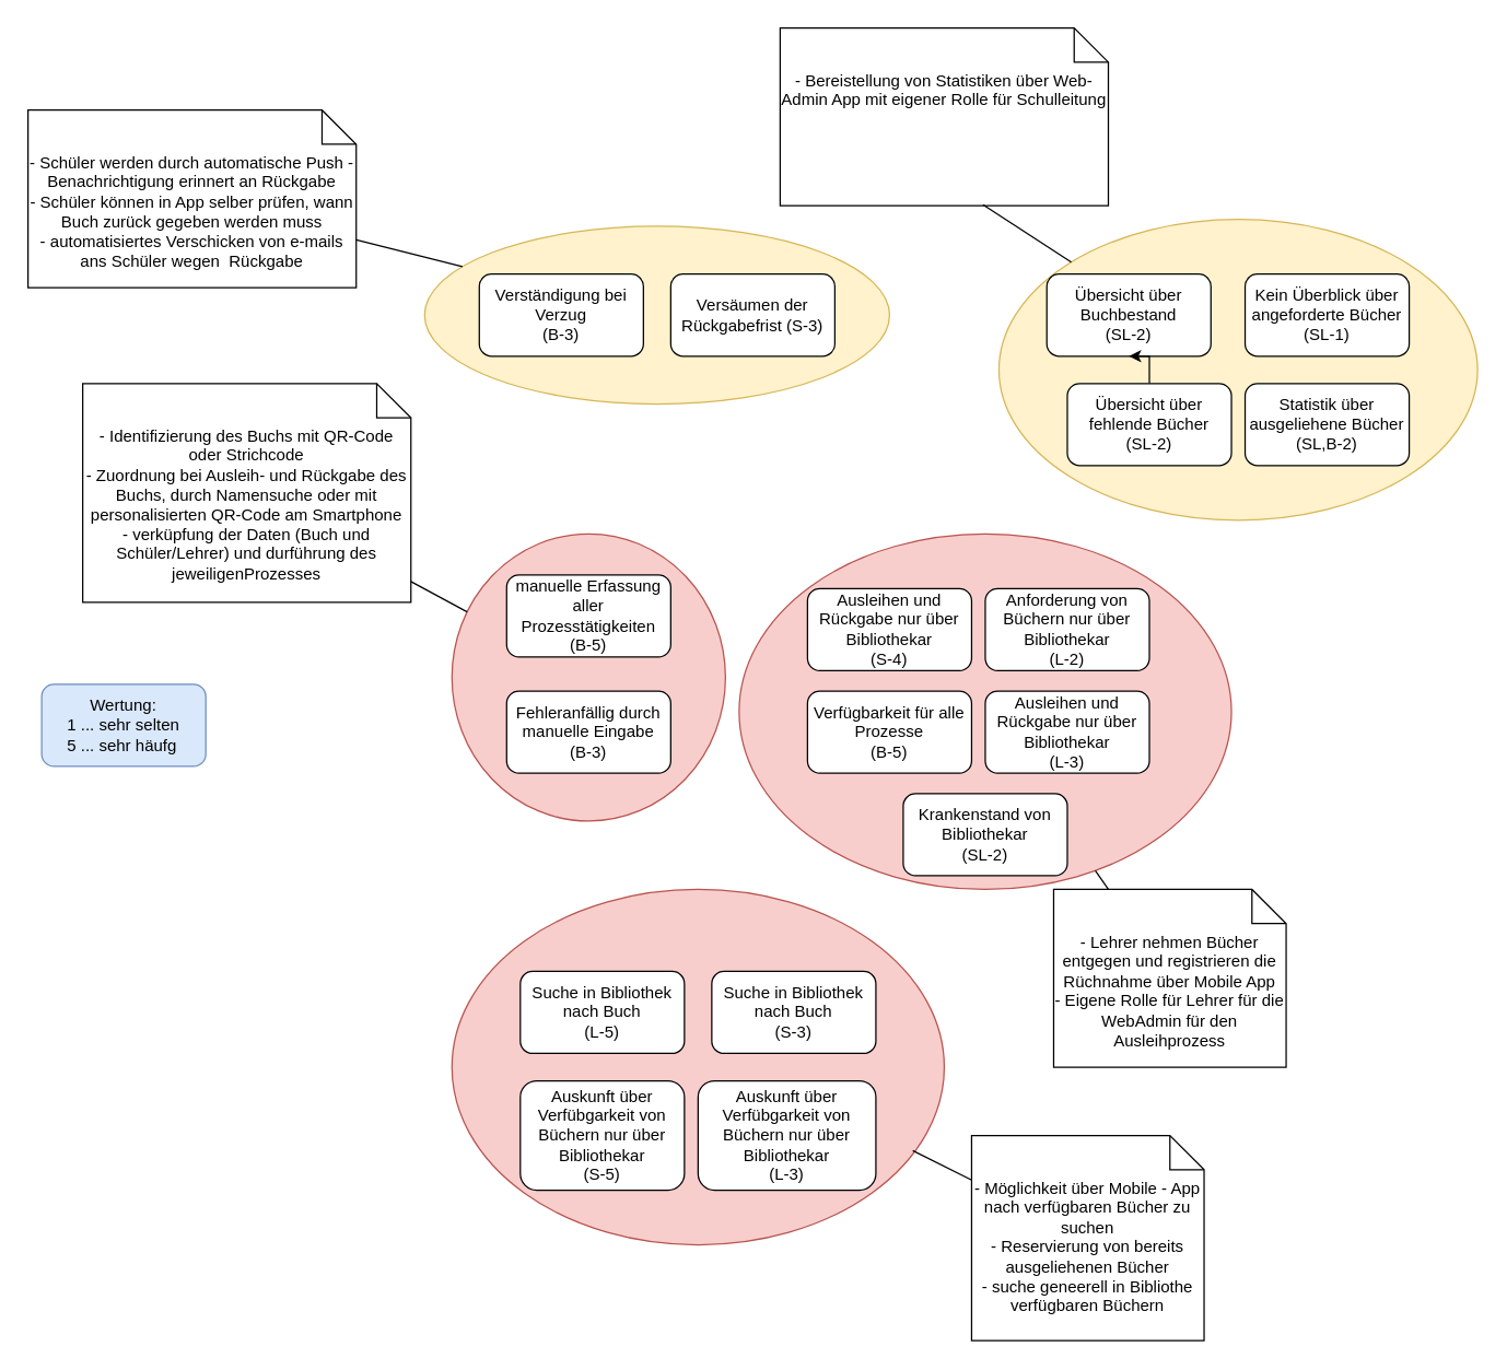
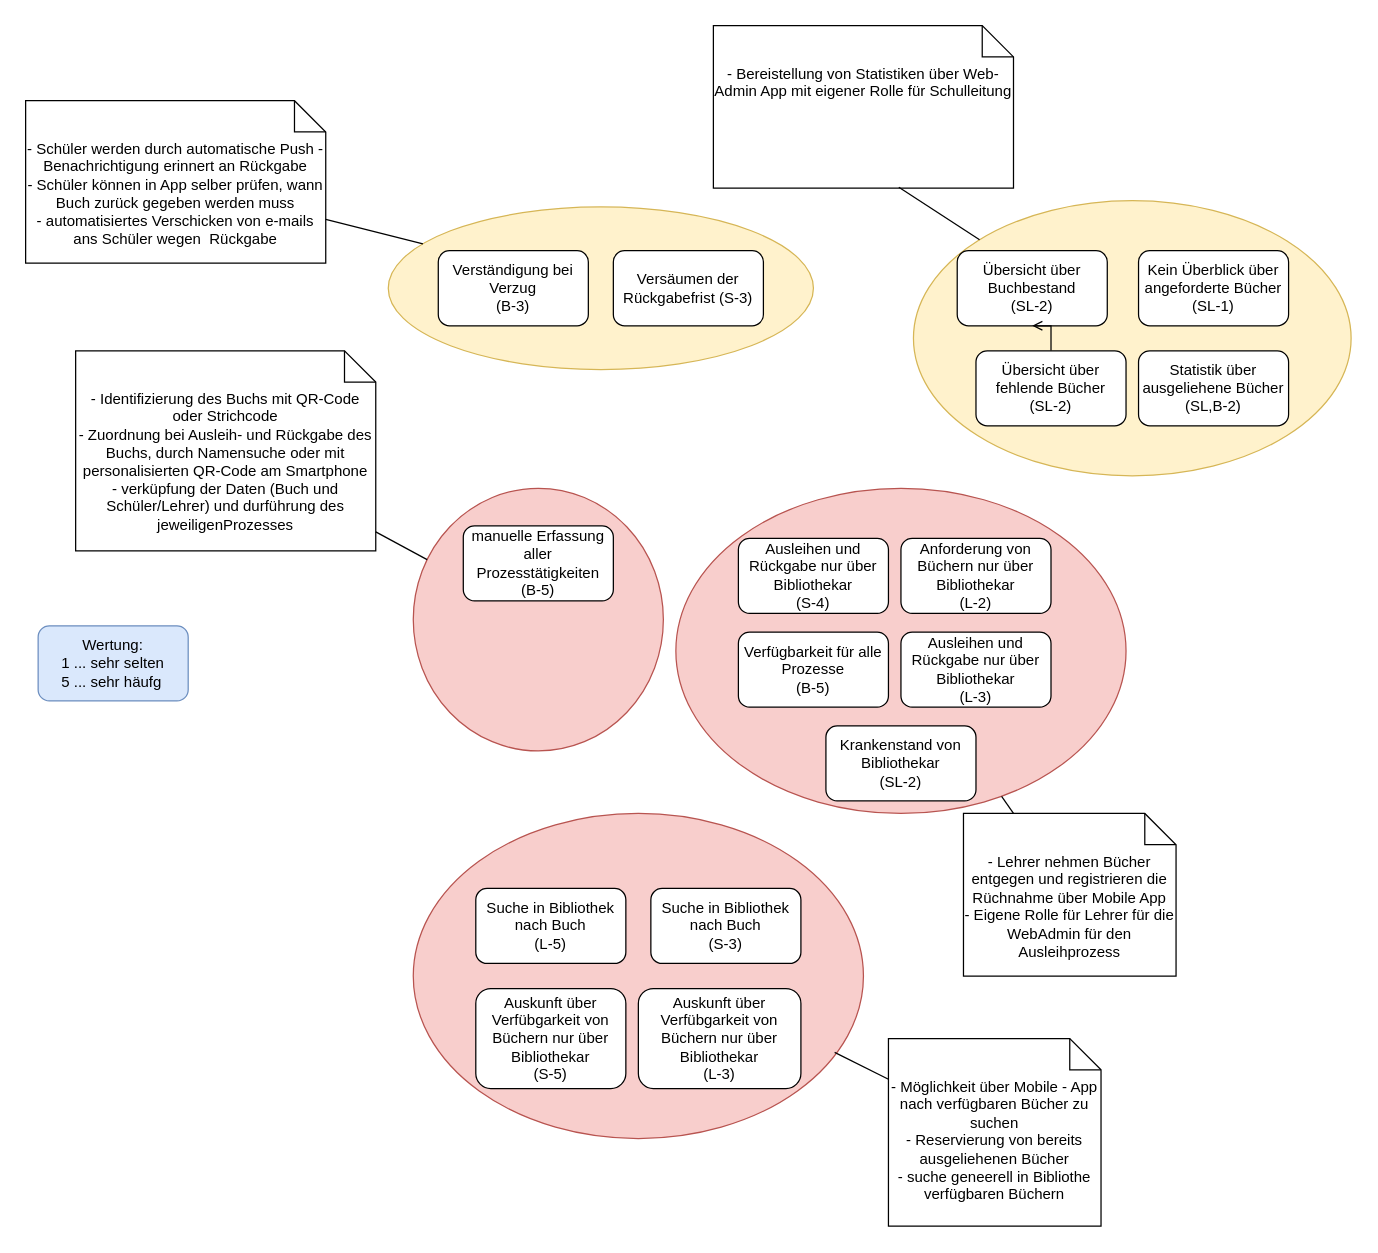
- <mxCell id="22" value="" style="edgeStyle=orthogonalEdgeStyle;rounded=0;orthogonalLoop=1;jettySize=auto;html=1;" edge="1" parent="1" source="23" target="21"><mxGeometry relative="1" as="geometry" /></mxCell>
+ <mxCell id="22" value="" style="edgeStyle=orthogonalEdgeStyle;rounded=0;orthogonalLoop=1;jettySize=auto;html=1;endArrow=open;" edge="1" parent="1" source="23" target="21"><mxGeometry relative="1" as="geometry" /></mxCell>
- <mxCell id="10" value="Fehleranfällig durch manuelle Eingabe&lt;br&gt;(B-3)" style="rounded=1;whiteSpace=wrap;html=1;" parent="1" vertex="1"><mxGeometry x="370" y="505" width="120" height="60" as="geometry" /></mxCell>
